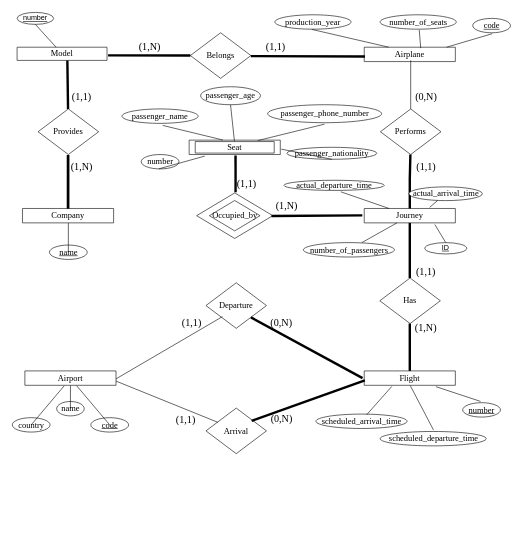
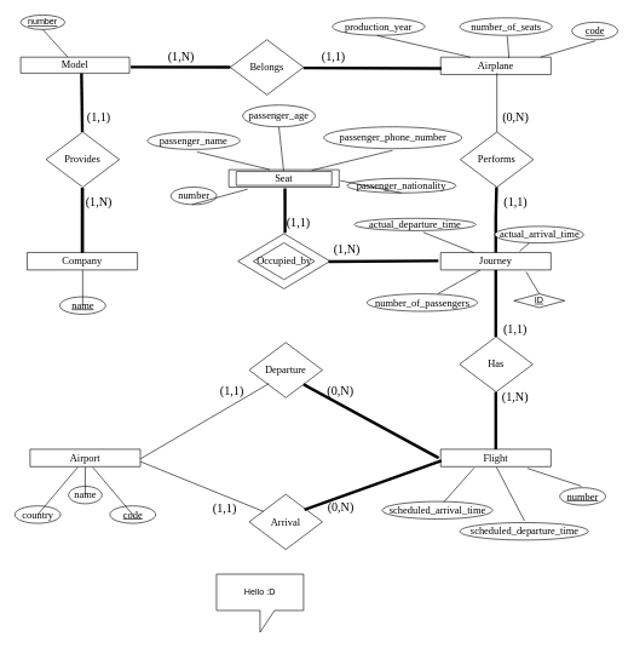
- <mxCell id="50" value="&lt;span style=&quot;font-family: Calibri; font-size: 14.11px;&quot;&gt;actual_departure_time&lt;/span&gt;" style="ellipse;whiteSpace=wrap;html=1;strokeColor=default;fillColor=default;" parent="1" vertex="1"><mxGeometry x="473" y="300" width="167.5" height="16.94" as="geometry" /></mxCell>
+ <mxCell id="50" value="&lt;span style=&quot;font-family: Calibri; font-size: 14.11px;&quot;&gt;actual_departure_time&lt;/span&gt;" style="ellipse;whiteSpace=wrap;html=1;strokeColor=default;fillColor=default;" parent="1" vertex="1"><mxGeometry x="488" y="300" width="167.5" height="16.94" as="geometry" /></mxCell>
- <mxCell id="52" value="&lt;u&gt;ID&lt;/u&gt;" style="ellipse;whiteSpace=wrap;html=1;strokeColor=default;fillColor=default;" parent="1" vertex="1"><mxGeometry x="708" y="404" width="70" height="18.94" as="geometry" /></mxCell>
+ <mxCell id="52" value="&lt;u&gt;ID&lt;/u&gt;" style="rhombus;whiteSpace=wrap;html=1;strokeColor=default;fillColor=default;" parent="1" vertex="1"><mxGeometry x="708" y="404" width="70" height="18.94" as="geometry" /></mxCell>
+ <mxCell id="99" value="Hello :D" style="shape=callout;whiteSpace=wrap;html=1;perimeter=calloutPerimeter;" parent="1" vertex="1"><mxGeometry x="298" y="790" width="120" height="80" as="geometry" /></mxCell>
